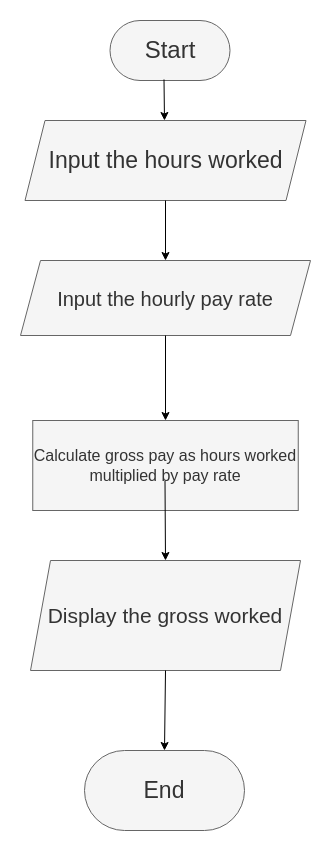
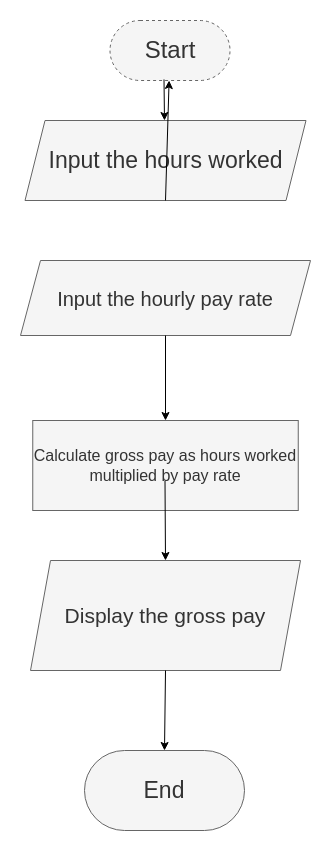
- <mxCell id="2" value="&lt;font style=&quot;font-size: 24px&quot;&gt;Start&lt;/font&gt;" style="rounded=1;whiteSpace=wrap;html=1;fillColor=#f5f5f5;strokeColor=#666666;fontColor=#333333;arcSize=50;" vertex="1" parent="1"><mxGeometry x="109.5" y="20" width="120" height="60" as="geometry" /></mxCell>
+ <mxCell id="2" value="&lt;font style=&quot;font-size: 24px&quot;&gt;Start&lt;/font&gt;" style="rounded=1;whiteSpace=wrap;html=1;fillColor=#f5f5f5;strokeColor=#666666;fontColor=#333333;arcSize=50;dashed=1;" vertex="1" parent="1"><mxGeometry x="109.5" y="20" width="120" height="60" as="geometry" /></mxCell>
- <mxCell id="6" value="" style="endArrow=classic;html=1;exitX=0.5;exitY=1;exitDx=0;exitDy=0;entryX=0.5;entryY=0;entryDx=0;entryDy=0;" edge="1" parent="1" source="3" target="4"><mxGeometry width="50" height="50" relative="1" as="geometry"><mxPoint x="184" y="280" as="sourcePoint" /><mxPoint x="164" y="260" as="targetPoint" /></mxGeometry></mxCell>
+ <mxCell id="6" value="" style="endArrow=classic;html=1;exitX=0.5;exitY=1;exitDx=0;exitDy=0;" edge="1" parent="1" source="3" target="2"><mxGeometry width="50" height="50" relative="1" as="geometry"><mxPoint x="184" y="280" as="sourcePoint" /><mxPoint x="164" y="260" as="targetPoint" /></mxGeometry></mxCell>
- <mxCell id="10" value="&lt;font style=&quot;font-size: 21px&quot;&gt;Display the gross worked&lt;/font&gt;" style="shape=parallelogram;perimeter=parallelogramPerimeter;whiteSpace=wrap;html=1;fixedSize=1;fillColor=#f5f5f5;strokeColor=#666666;fontColor=#333333;" vertex="1" parent="1"><mxGeometry x="30" y="560" width="270" height="110" as="geometry" /></mxCell>
+ <mxCell id="10" value="&lt;font style=&quot;font-size: 21px&quot;&gt;Display the gross pay&lt;/font&gt;" style="shape=parallelogram;perimeter=parallelogramPerimeter;whiteSpace=wrap;html=1;fixedSize=1;fillColor=#f5f5f5;strokeColor=#666666;fontColor=#333333;" vertex="1" parent="1"><mxGeometry x="30" y="560" width="270" height="110" as="geometry" /></mxCell>
